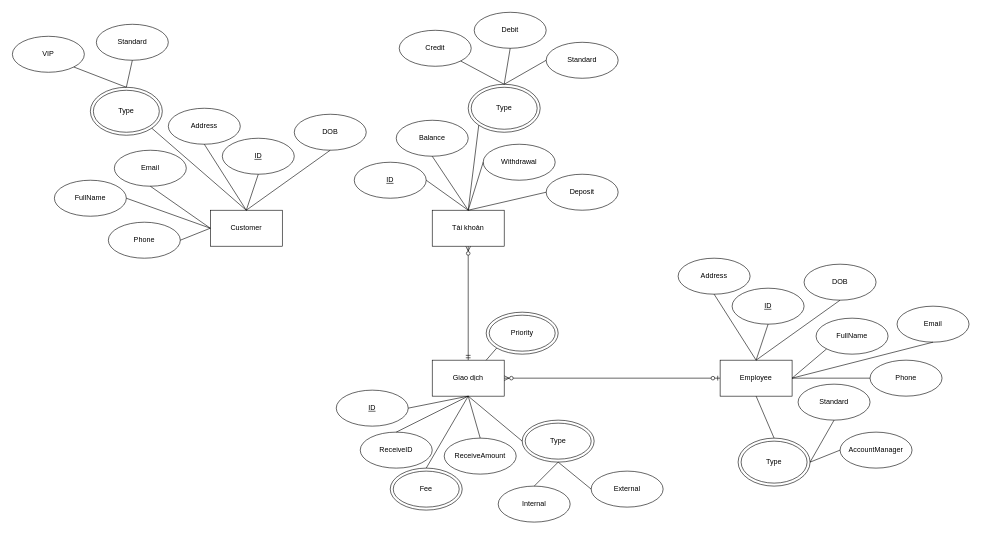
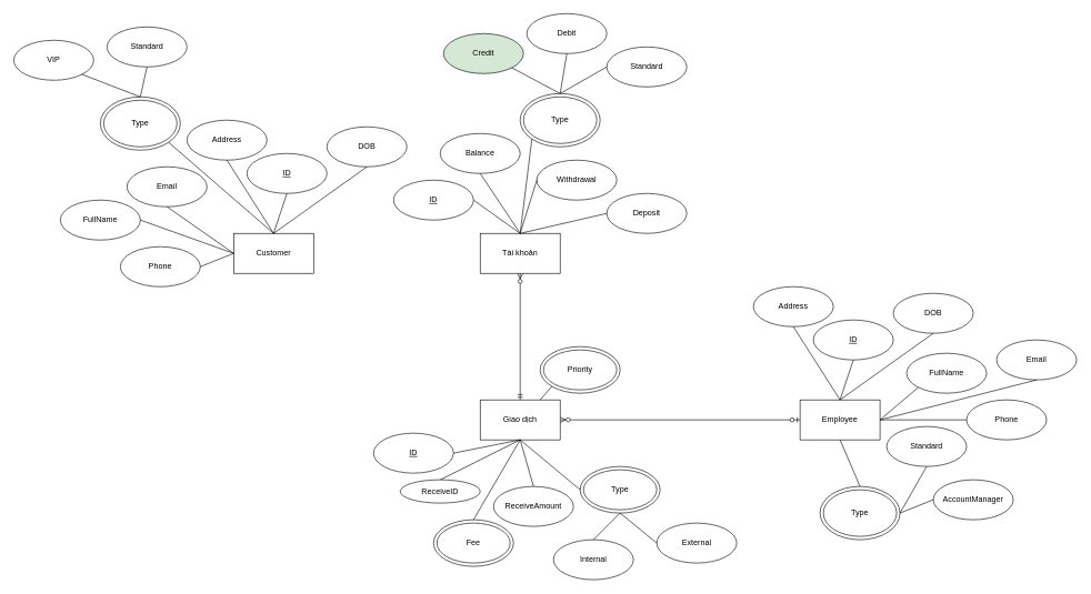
- <mxCell id="42" value="Credit" style="ellipse;whiteSpace=wrap;html=1;" vertex="1" parent="1"><mxGeometry x="665" y="50" width="120" height="60" as="geometry" /></mxCell>
+ <mxCell id="42" value="Credit" style="ellipse;whiteSpace=wrap;html=1;fillColor=#d5e8d4;" vertex="1" parent="1"><mxGeometry x="665" y="50" width="120" height="60" as="geometry" /></mxCell>
- <mxCell id="35" value="ReceiveID" style="ellipse;whiteSpace=wrap;html=1;" vertex="1" parent="1"><mxGeometry x="600" y="720" width="120" height="60" as="geometry" /></mxCell>
+ <mxCell id="35" value="ReceiveID" style="ellipse;whiteSpace=wrap;html=1;" vertex="1" parent="1"><mxGeometry x="600" y="720" width="120" height="35" as="geometry" /></mxCell>
